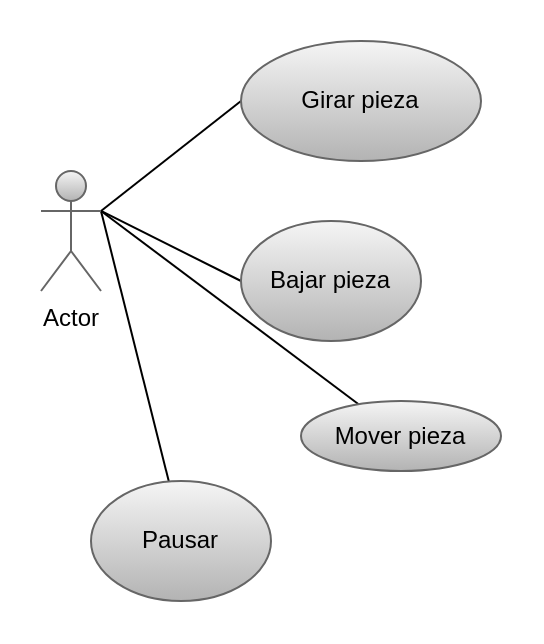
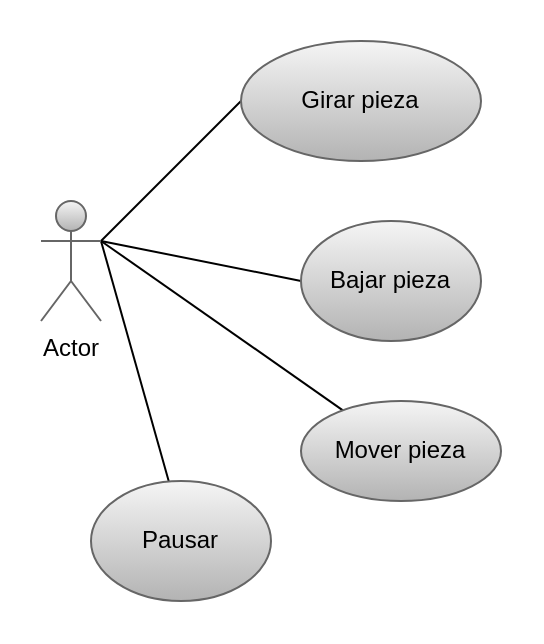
- <mxCell id="6" value="Actor" style="shape=umlActor;verticalLabelPosition=bottom;verticalAlign=top;html=1;outlineConnect=0;fillColor=#f5f5f5;gradientColor=#b3b3b3;strokeColor=#666666;fontColor=#000000;" parent="1" vertex="1"><mxGeometry x="20" y="85" width="30" height="60" as="geometry" /></mxCell>
+ <mxCell id="6" value="Actor" style="shape=umlActor;verticalLabelPosition=bottom;verticalAlign=top;html=1;outlineConnect=0;fillColor=#f5f5f5;gradientColor=#b3b3b3;strokeColor=#666666;fontColor=#000000;" parent="1" vertex="1"><mxGeometry x="20" y="100" width="30" height="60" as="geometry" /></mxCell>
- <mxCell id="9" value="Bajar pieza" style="ellipse;whiteSpace=wrap;html=1;fontFamily=Helvetica;fontSize=12;fontColor=#000000;strokeColor=#666666;fillColor=#f5f5f5;gradientColor=#b3b3b3;" vertex="1" parent="1"><mxGeometry x="120" y="110" width="90" height="60" as="geometry" /></mxCell>
+ <mxCell id="9" value="Bajar pieza" style="ellipse;whiteSpace=wrap;html=1;fontFamily=Helvetica;fontSize=12;fontColor=#000000;strokeColor=#666666;fillColor=#f5f5f5;gradientColor=#b3b3b3;" vertex="1" parent="1"><mxGeometry x="150" y="110" width="90" height="60" as="geometry" /></mxCell>
- <mxCell id="10" value="Mover pieza" style="ellipse;whiteSpace=wrap;html=1;fontFamily=Helvetica;fontSize=12;fontColor=#000000;strokeColor=#666666;fillColor=#f5f5f5;gradientColor=#b3b3b3;" vertex="1" parent="1"><mxGeometry x="150" y="200" width="100" height="35" as="geometry" /></mxCell>
+ <mxCell id="10" value="Mover pieza" style="ellipse;whiteSpace=wrap;html=1;fontFamily=Helvetica;fontSize=12;fontColor=#000000;strokeColor=#666666;fillColor=#f5f5f5;gradientColor=#b3b3b3;" vertex="1" parent="1"><mxGeometry x="150" y="200" width="100" height="50" as="geometry" /></mxCell>
